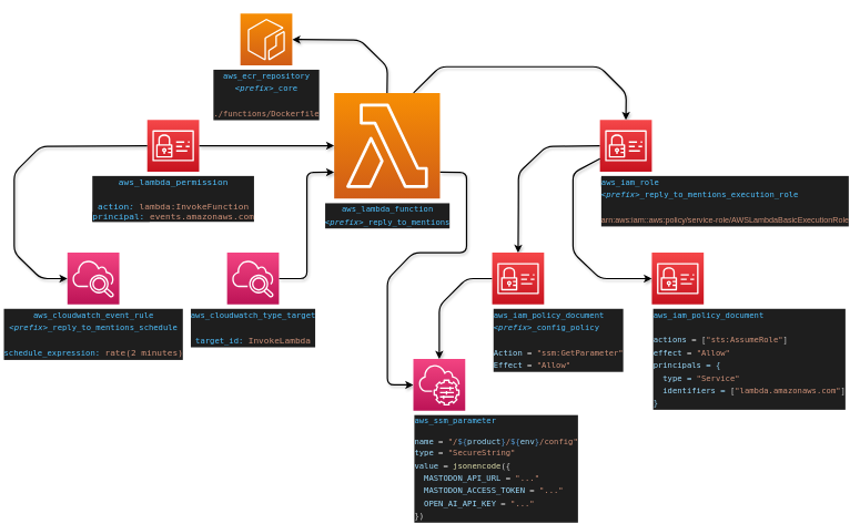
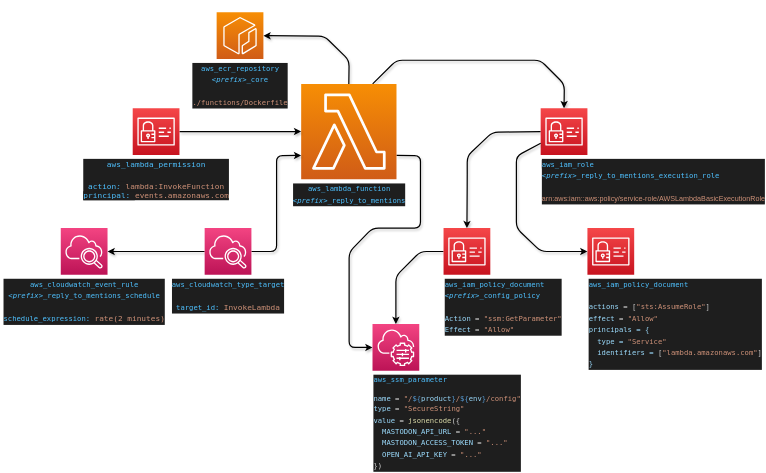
- <mxCell id="20" style="edgeStyle=none;html=1;entryX=0;entryY=0.5;entryDx=0;entryDy=0;entryPerimeter=0;exitX=0;exitY=0.5;exitDx=0;exitDy=0;exitPerimeter=0;fontColor=#E6E6E6;labelBorderColor=#1A1A1A;spacing=4;shadow=1;strokeWidth=2;" parent="1" source="9" target="6" edge="1"><mxGeometry relative="1" as="geometry"><Array as="points"><mxPoint x="60" y="220" /><mxPoint x="20" y="260" /><mxPoint x="20" y="380" /><mxPoint x="60" y="419" /></Array></mxGeometry></mxCell>
+ <mxCell id="14" style="edgeStyle=none;html=1;entryX=1;entryY=0.5;entryDx=0;entryDy=0;entryPerimeter=0;labelBackgroundColor=#1A1A1A;fontSize=12;fontColor=#E6E6E6;labelBorderColor=#1A1A1A;spacing=4;shadow=1;strokeWidth=2;" edge="1" parent="1" source="16" target="6"><mxGeometry relative="1" as="geometry"><Array as="points"><mxPoint x="220" y="419" /><mxPoint x="180" y="419" /></Array></mxGeometry></mxCell>
